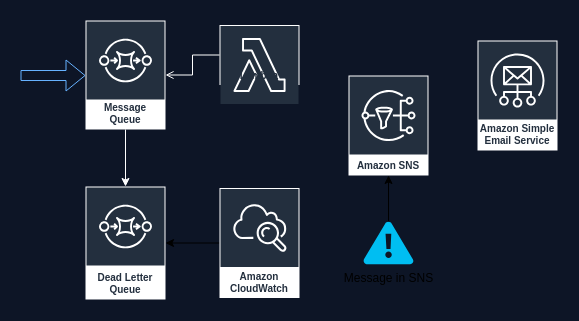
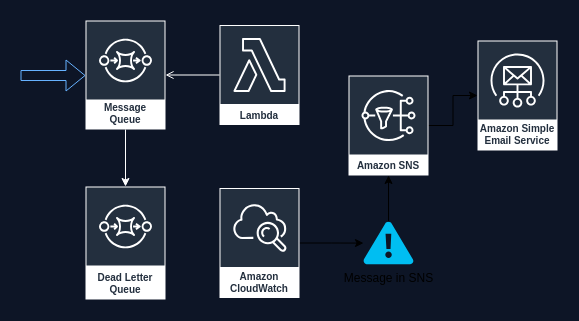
- <mxCell id="3" value="Lambda" style="sketch=0;outlineConnect=0;fontColor=#232F3E;gradientColor=none;strokeColor=#ffffff;fillColor=#232F3E;dashed=0;verticalLabelPosition=middle;verticalAlign=bottom;align=center;html=1;whiteSpace=wrap;fontSize=10;fontStyle=1;spacing=3;shape=mxgraph.aws4.productIcon;prIcon=mxgraph.aws4.lambda;" vertex="1" parent="1"><mxGeometry x="219" y="24.5" width="80" height="60" as="geometry" /></mxCell>
+ <mxCell id="3" value="Lambda" style="sketch=0;outlineConnect=0;fontColor=#232F3E;gradientColor=none;strokeColor=#ffffff;fillColor=#232F3E;dashed=0;verticalLabelPosition=middle;verticalAlign=bottom;align=center;html=1;whiteSpace=wrap;fontSize=10;fontStyle=1;spacing=3;shape=mxgraph.aws4.productIcon;prIcon=mxgraph.aws4.lambda;" vertex="1" parent="1"><mxGeometry x="219" y="24.5" width="80" height="100" as="geometry" /></mxCell>
+ <mxCell id="6" style="edgeStyle=orthogonalEdgeStyle;rounded=0;orthogonalLoop=1;jettySize=auto;html=1;" edge="1" parent="1" source="7" target="14"><mxGeometry relative="1" as="geometry" /></mxCell>
- <mxCell id="8" style="edgeStyle=orthogonalEdgeStyle;rounded=0;orthogonalLoop=1;jettySize=auto;html=1;" edge="1" parent="1" source="10" target="13"><mxGeometry relative="1" as="geometry" /></mxCell>
+ <mxCell id="9" style="edgeStyle=orthogonalEdgeStyle;rounded=0;orthogonalLoop=1;jettySize=auto;html=1;" edge="1" parent="1" source="10" target="12"><mxGeometry relative="1" as="geometry" /></mxCell>
